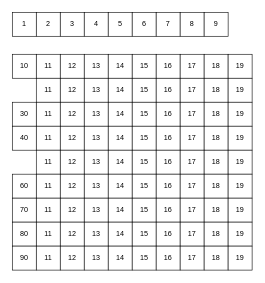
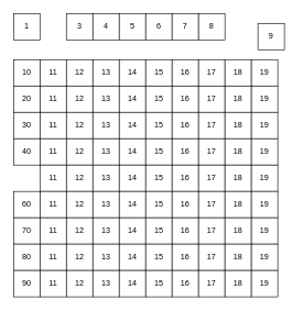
- <mxCell id="3" value="2" style="rounded=0;whiteSpace=wrap;html=1;" vertex="1" parent="1"><mxGeometry x="60" y="20" width="40" height="40" as="geometry" /></mxCell>
- <mxCell id="10" value="9" style="rounded=0;whiteSpace=wrap;html=1;" vertex="1" parent="1"><mxGeometry x="340" y="20" width="40" height="40" as="geometry" /></mxCell>
+ <mxCell id="10" value="9" style="rounded=0;whiteSpace=wrap;html=1;" vertex="1" parent="1"><mxGeometry x="390" y="35" width="40" height="40" as="geometry" /></mxCell>
+ <mxCell id="21" value="20" style="rounded=0;whiteSpace=wrap;html=1;" vertex="1" parent="1"><mxGeometry x="20" y="130" width="40" height="40" as="geometry" /></mxCell>
